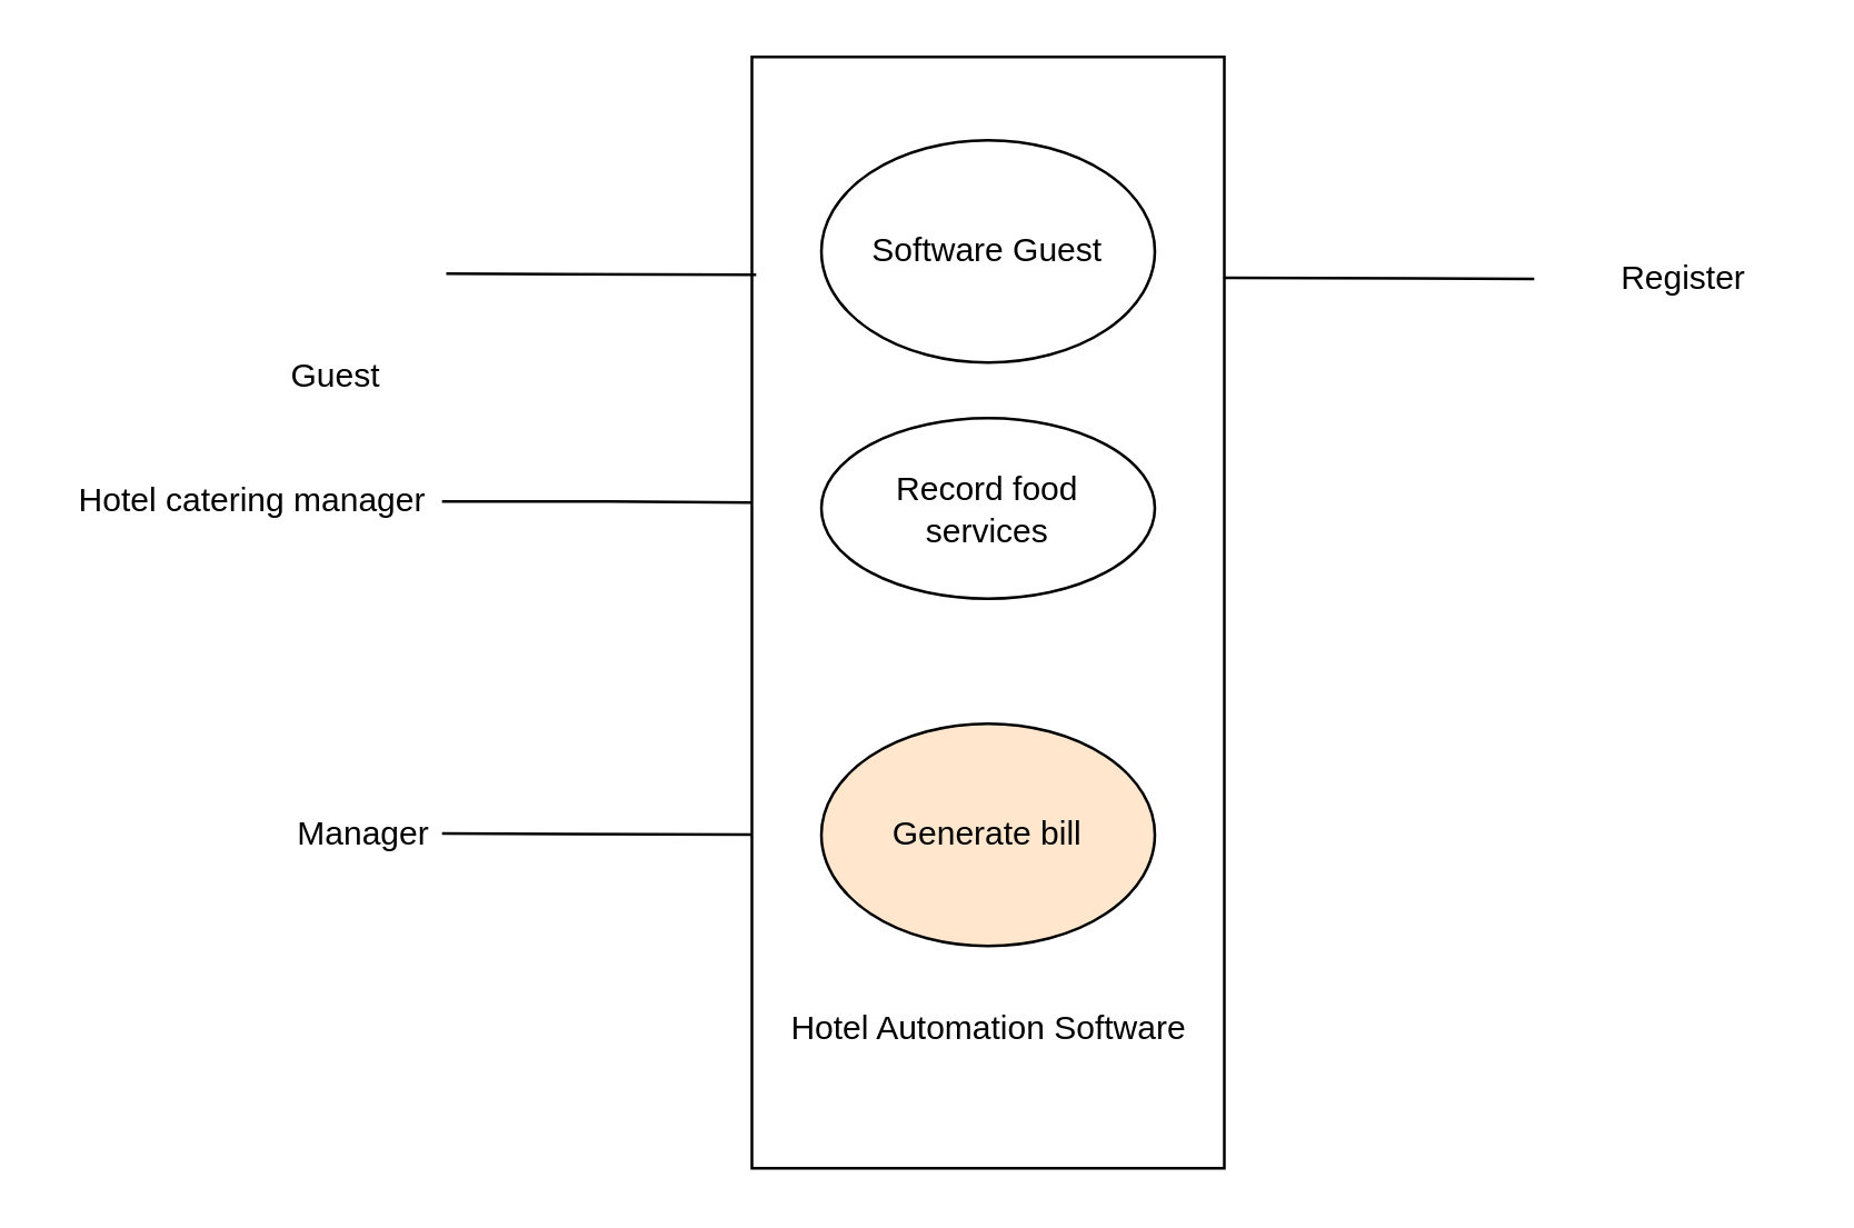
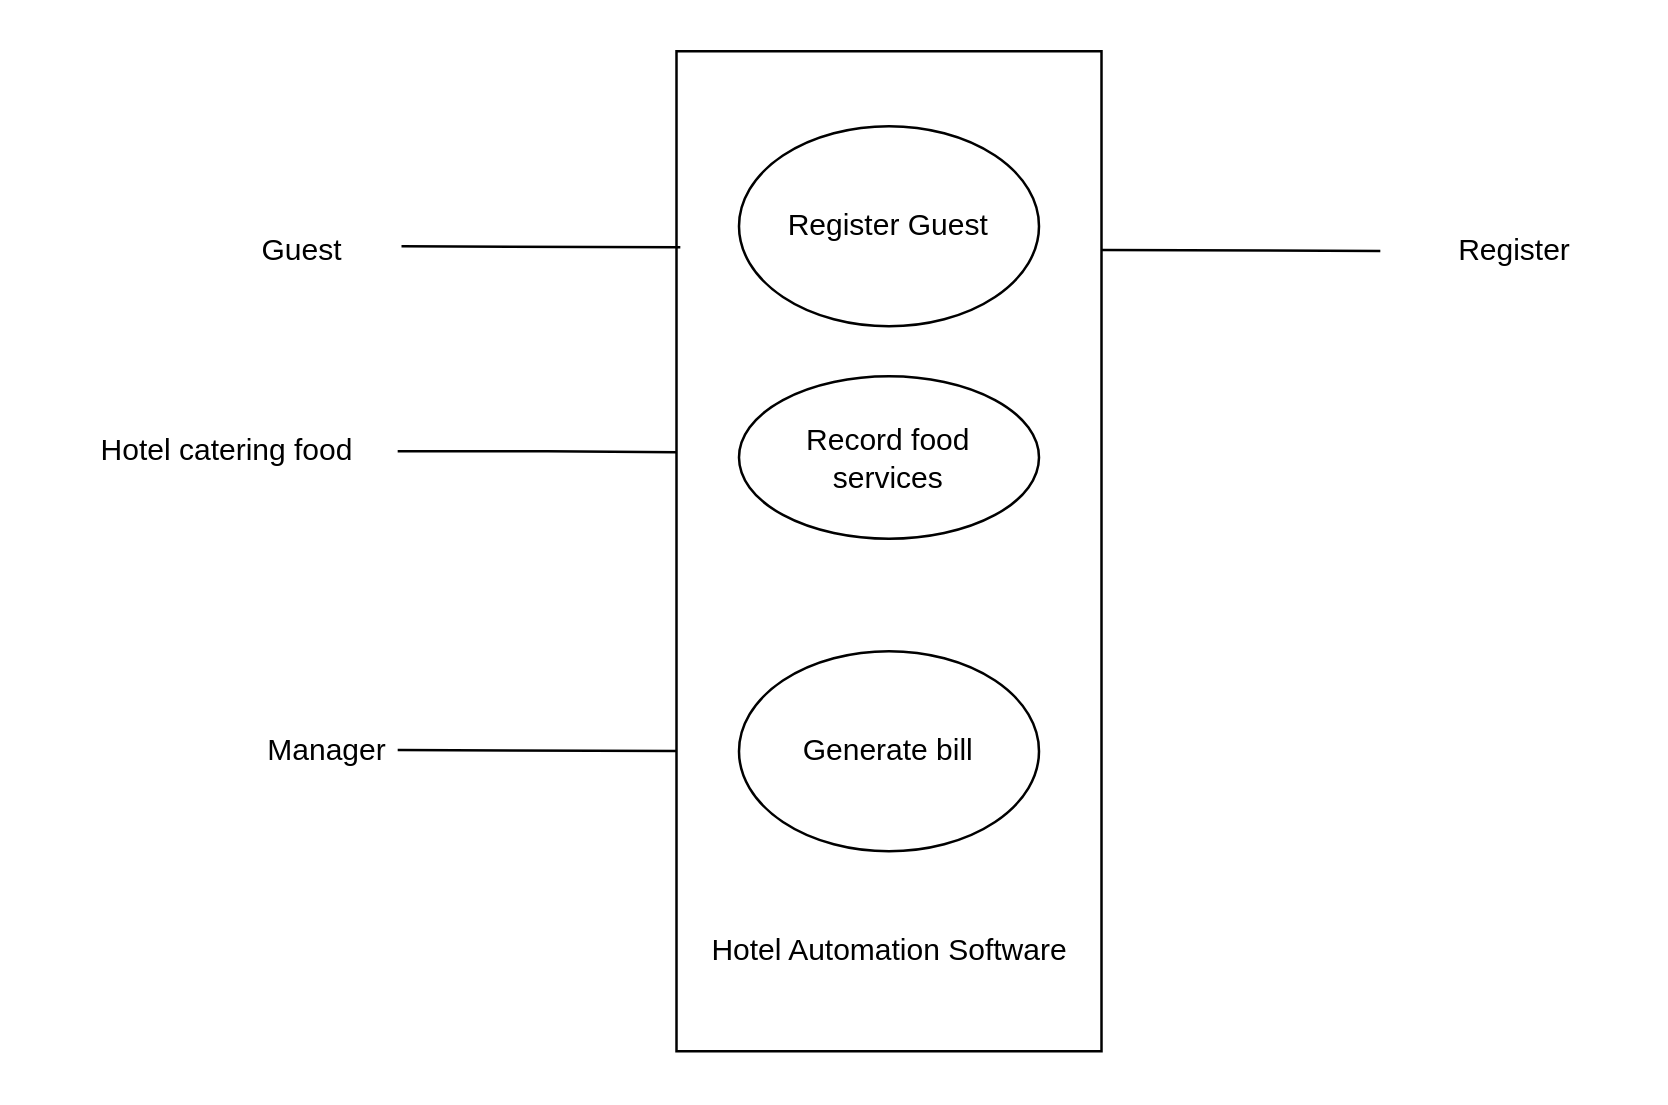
- <mxCell id="3" value="Software Guest" style="ellipse;whiteSpace=wrap;html=1;" vertex="1" parent="1"><mxGeometry x="295" y="50" width="120" height="80" as="geometry" /></mxCell>
+ <mxCell id="3" value="Register Guest" style="ellipse;whiteSpace=wrap;html=1;" vertex="1" parent="1"><mxGeometry x="295" y="50" width="120" height="80" as="geometry" /></mxCell>
- <mxCell id="9" value="Guest" style="text;html=1;align=center;verticalAlign=middle;resizable=0;points=[];autosize=1;strokeColor=none;fillColor=none;" vertex="1" parent="1"><mxGeometry x="95" y="125" width="50" height="20" as="geometry" /></mxCell>
+ <mxCell id="9" value="Guest" style="text;html=1;align=center;verticalAlign=middle;resizable=0;points=[];autosize=1;strokeColor=none;fillColor=none;" vertex="1" parent="1"><mxGeometry x="95" y="90" width="50" height="20" as="geometry" /></mxCell>
- <mxCell id="10" value="Hotel catering manager" style="text;html=1;align=center;verticalAlign=middle;resizable=0;points=[];autosize=1;strokeColor=none;fillColor=none;" vertex="1" parent="1"><mxGeometry x="20" y="170" width="140" height="20" as="geometry" /></mxCell>
+ <mxCell id="10" value="Hotel catering food" style="text;html=1;align=center;verticalAlign=middle;resizable=0;points=[];autosize=1;strokeColor=none;fillColor=none;" vertex="1" parent="1"><mxGeometry x="20" y="170" width="140" height="20" as="geometry" /></mxCell>
- <mxCell id="4" value="Generate bill" style="ellipse;whiteSpace=wrap;html=1;fillColor=#ffe6cc;" vertex="1" parent="1"><mxGeometry x="295" y="260" width="120" height="80" as="geometry" /></mxCell>
+ <mxCell id="4" value="Generate bill" style="ellipse;whiteSpace=wrap;html=1;" vertex="1" parent="1"><mxGeometry x="295" y="260" width="120" height="80" as="geometry" /></mxCell>
- <mxCell id="14" value="Hotel Automation Software" style="text;html=1;align=center;verticalAlign=middle;resizable=0;points=[];autosize=1;strokeColor=none;fillColor=none;" vertex="1" parent="1"><mxGeometry x="275" y="360" width="160" height="20" as="geometry" /></mxCell>
+ <mxCell id="14" value="Hotel Automation Software" style="text;html=1;align=center;verticalAlign=middle;resizable=0;points=[];autosize=1;strokeColor=none;fillColor=none;" vertex="1" parent="1"><mxGeometry x="275" y="370" width="160" height="20" as="geometry" /></mxCell>
